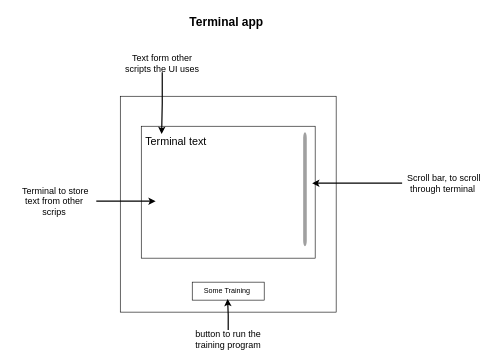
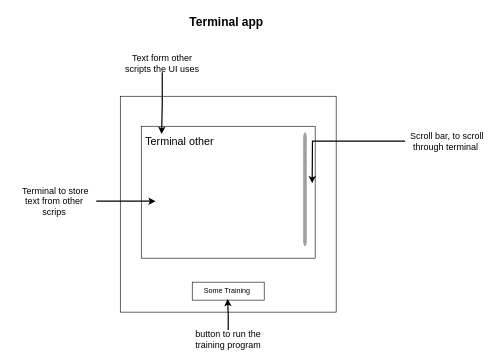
- <mxCell id="4" value="&lt;font style=&quot;font-size: 18px;&quot;&gt;Terminal text&lt;/font&gt;" style="text;html=1;align=left;verticalAlign=middle;whiteSpace=wrap;rounded=0;" parent="1" vertex="1"><mxGeometry x="240" y="220" width="170" height="30" as="geometry" /></mxCell>
+ <mxCell id="4" value="&lt;font style=&quot;font-size: 18px;&quot;&gt;Terminal other&lt;/font&gt;" style="text;html=1;align=left;verticalAlign=middle;whiteSpace=wrap;rounded=0;" parent="1" vertex="1"><mxGeometry x="240" y="220" width="170" height="30" as="geometry" /></mxCell>
- <mxCell id="8" value="&lt;font style=&quot;font-size: 15px;&quot;&gt;Scroll bar, to scroll through terminal&amp;nbsp;&lt;/font&gt;" style="text;html=1;align=center;verticalAlign=middle;whiteSpace=wrap;rounded=0;" parent="1" vertex="1"><mxGeometry x="670" y="290" width="140" height="30" as="geometry" /></mxCell>
+ <mxCell id="8" value="&lt;font style=&quot;font-size: 15px;&quot;&gt;Scroll bar, to scroll through terminal&amp;nbsp;&lt;/font&gt;" style="text;html=1;align=center;verticalAlign=middle;whiteSpace=wrap;rounded=0;" parent="1" vertex="1"><mxGeometry x="675" y="220" width="140" height="30" as="geometry" /></mxCell>
